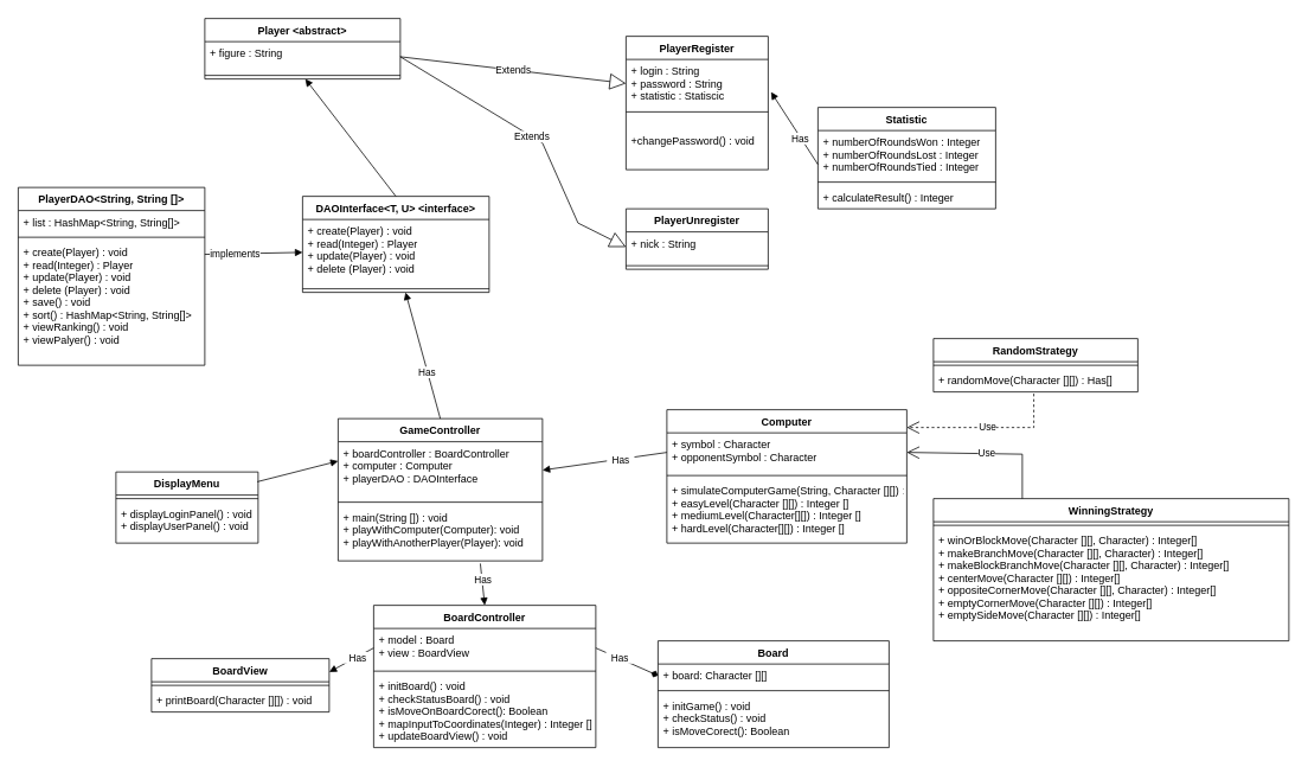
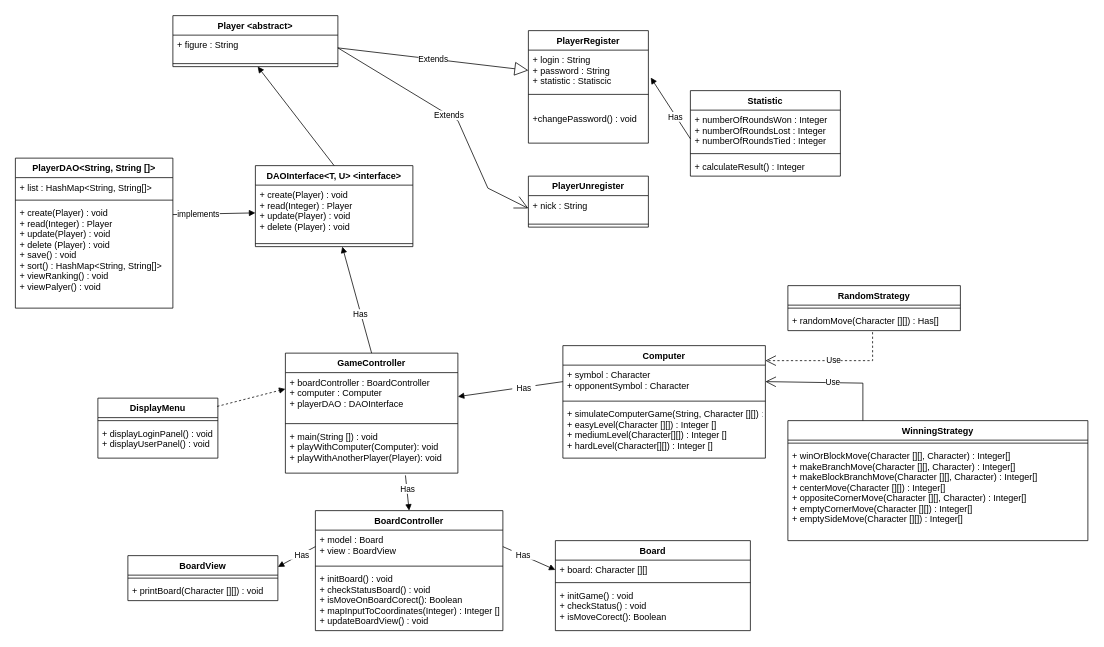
- <mxCell id="23" value="Extends" style="endArrow=block;endSize=16;endFill=0;html=1;rounded=0;entryX=0;entryY=0.5;entryDx=0;entryDy=0;exitX=1;exitY=0.5;exitDx=0;exitDy=0;" parent="1" source="3" target="20" edge="1"><mxGeometry width="160" relative="1" as="geometry"><mxPoint x="630" y="180" as="sourcePoint" /><mxPoint x="860" y="180" as="targetPoint" /><Array as="points"><mxPoint x="610" y="160" /><mxPoint x="650" y="250" /></Array></mxGeometry></mxCell>
+ <mxCell id="23" value="Extends" style="endArrow=open;endSize=16;endFill=0;html=1;rounded=0;entryX=0;entryY=0.5;entryDx=0;entryDy=0;exitX=1;exitY=0.5;exitDx=0;exitDy=0;" parent="1" source="3" target="20" edge="1"><mxGeometry width="160" relative="1" as="geometry"><mxPoint x="630" y="180" as="sourcePoint" /><mxPoint x="860" y="180" as="targetPoint" /><Array as="points"><mxPoint x="610" y="160" /><mxPoint x="650" y="250" /></Array></mxGeometry></mxCell>
- <mxCell id="53" value="" style="html=1;verticalAlign=bottom;endArrow=block;rounded=0;exitX=0.994;exitY=0.138;exitDx=0;exitDy=0;entryX=0;entryY=0.34;entryDx=0;entryDy=0;exitPerimeter=0;entryPerimeter=0;" parent="1" source="50" target="43" edge="1"><mxGeometry width="80" relative="1" as="geometry"><mxPoint x="290" y="550" as="sourcePoint" /><mxPoint x="360" y="566" as="targetPoint" /></mxGeometry></mxCell>
+ <mxCell id="53" value="" style="html=1;verticalAlign=bottom;endArrow=block;rounded=0;exitX=0.994;exitY=0.138;exitDx=0;exitDy=0;entryX=0;entryY=0.34;entryDx=0;entryDy=0;exitPerimeter=0;entryPerimeter=0;dashed=1;" parent="1" source="50" target="43" edge="1"><mxGeometry width="80" relative="1" as="geometry"><mxPoint x="290" y="550" as="sourcePoint" /><mxPoint x="360" y="566" as="targetPoint" /></mxGeometry></mxCell>
- <mxCell id="40" value="" style="html=1;verticalAlign=bottom;endArrow=diamond;rounded=0;exitX=1;exitY=0.5;exitDx=0;exitDy=0;entryX=0;entryY=0.5;entryDx=0;entryDy=0;" parent="1" source="28" target="12" edge="1"><mxGeometry width="80" relative="1" as="geometry"><mxPoint x="670" y="640" as="sourcePoint" /><mxPoint x="590" y="647" as="targetPoint" /></mxGeometry></mxCell>
+ <mxCell id="40" value="" style="html=1;verticalAlign=bottom;endArrow=block;rounded=0;exitX=1;exitY=0.5;exitDx=0;exitDy=0;entryX=0;entryY=0.5;entryDx=0;entryDy=0;" parent="1" source="28" target="12" edge="1"><mxGeometry width="80" relative="1" as="geometry"><mxPoint x="670" y="640" as="sourcePoint" /><mxPoint x="590" y="647" as="targetPoint" /></mxGeometry></mxCell>
